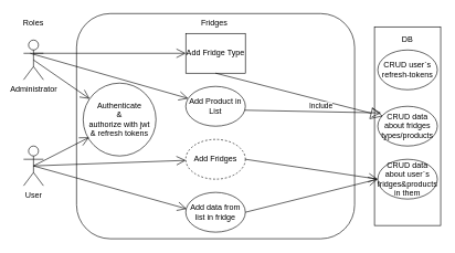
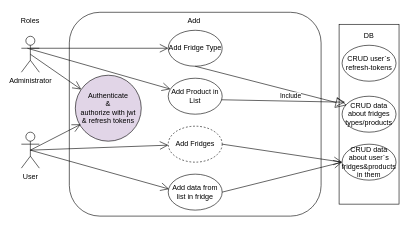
- <mxCell id="11" value="Fridges&amp;nbsp;" style="text;html=1;strokeColor=none;fillColor=none;align=center;verticalAlign=middle;whiteSpace=wrap;rounded=0;" vertex="1" parent="1"><mxGeometry x="295" y="20" width="60" height="30" as="geometry" /></mxCell>
+ <mxCell id="11" value="Add&amp;nbsp;" style="text;html=1;strokeColor=none;fillColor=none;align=center;verticalAlign=middle;whiteSpace=wrap;rounded=0;" vertex="1" parent="1"><mxGeometry x="295" y="20" width="60" height="30" as="geometry" /></mxCell>
- <mxCell id="9" value="Add Fridge Type" style="whiteSpace=wrap;html=1;rounded=0;" vertex="1" parent="1"><mxGeometry x="280" y="50" width="90" height="60" as="geometry" /></mxCell>
+ <mxCell id="9" value="Add Fridge Type" style="ellipse;whiteSpace=wrap;html=1;" vertex="1" parent="1"><mxGeometry x="280" y="50" width="90" height="60" as="geometry" /></mxCell>
- <mxCell id="12" value="Authenticate&lt;br&gt;&amp;amp;&lt;br&gt;authorize with jwt&lt;br&gt;&amp;amp; refresh tokens" style="ellipse;whiteSpace=wrap;html=1;aspect=fixed;" vertex="1" parent="1"><mxGeometry x="125" y="125" width="110" height="110" as="geometry" /></mxCell>
+ <mxCell id="12" value="Authenticate&lt;br&gt;&amp;amp;&lt;br&gt;authorize with jwt&lt;br&gt;&amp;amp; refresh tokens" style="ellipse;whiteSpace=wrap;html=1;aspect=fixed;fillColor=#e1d5e7;" vertex="1" parent="1"><mxGeometry x="125" y="125" width="110" height="110" as="geometry" /></mxCell>
